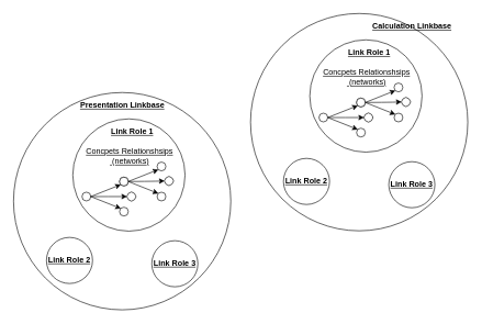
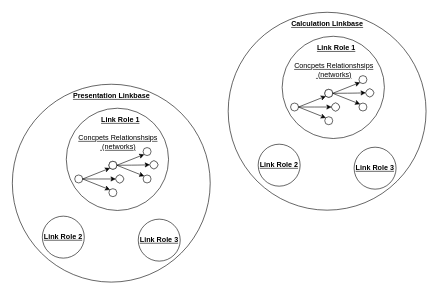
- <mxCell id="33" value="&lt;b&gt;Calculation Linkbase&lt;/b&gt;" style="text;html=1;align=center;verticalAlign=middle;resizable=0;points=[];autosize=1;strokeColor=none;fontStyle=4" vertex="1" parent="29"><mxGeometry x="175" y="10" width="140" height="20" as="geometry" /></mxCell>
+ <mxCell id="33" value="&lt;b&gt;Calculation Linkbase&lt;/b&gt;" style="text;html=1;align=center;verticalAlign=middle;resizable=0;points=[];autosize=1;strokeColor=none;fontStyle=4" vertex="1" parent="29"><mxGeometry x="95" y="10" width="140" height="20" as="geometry" /></mxCell>
